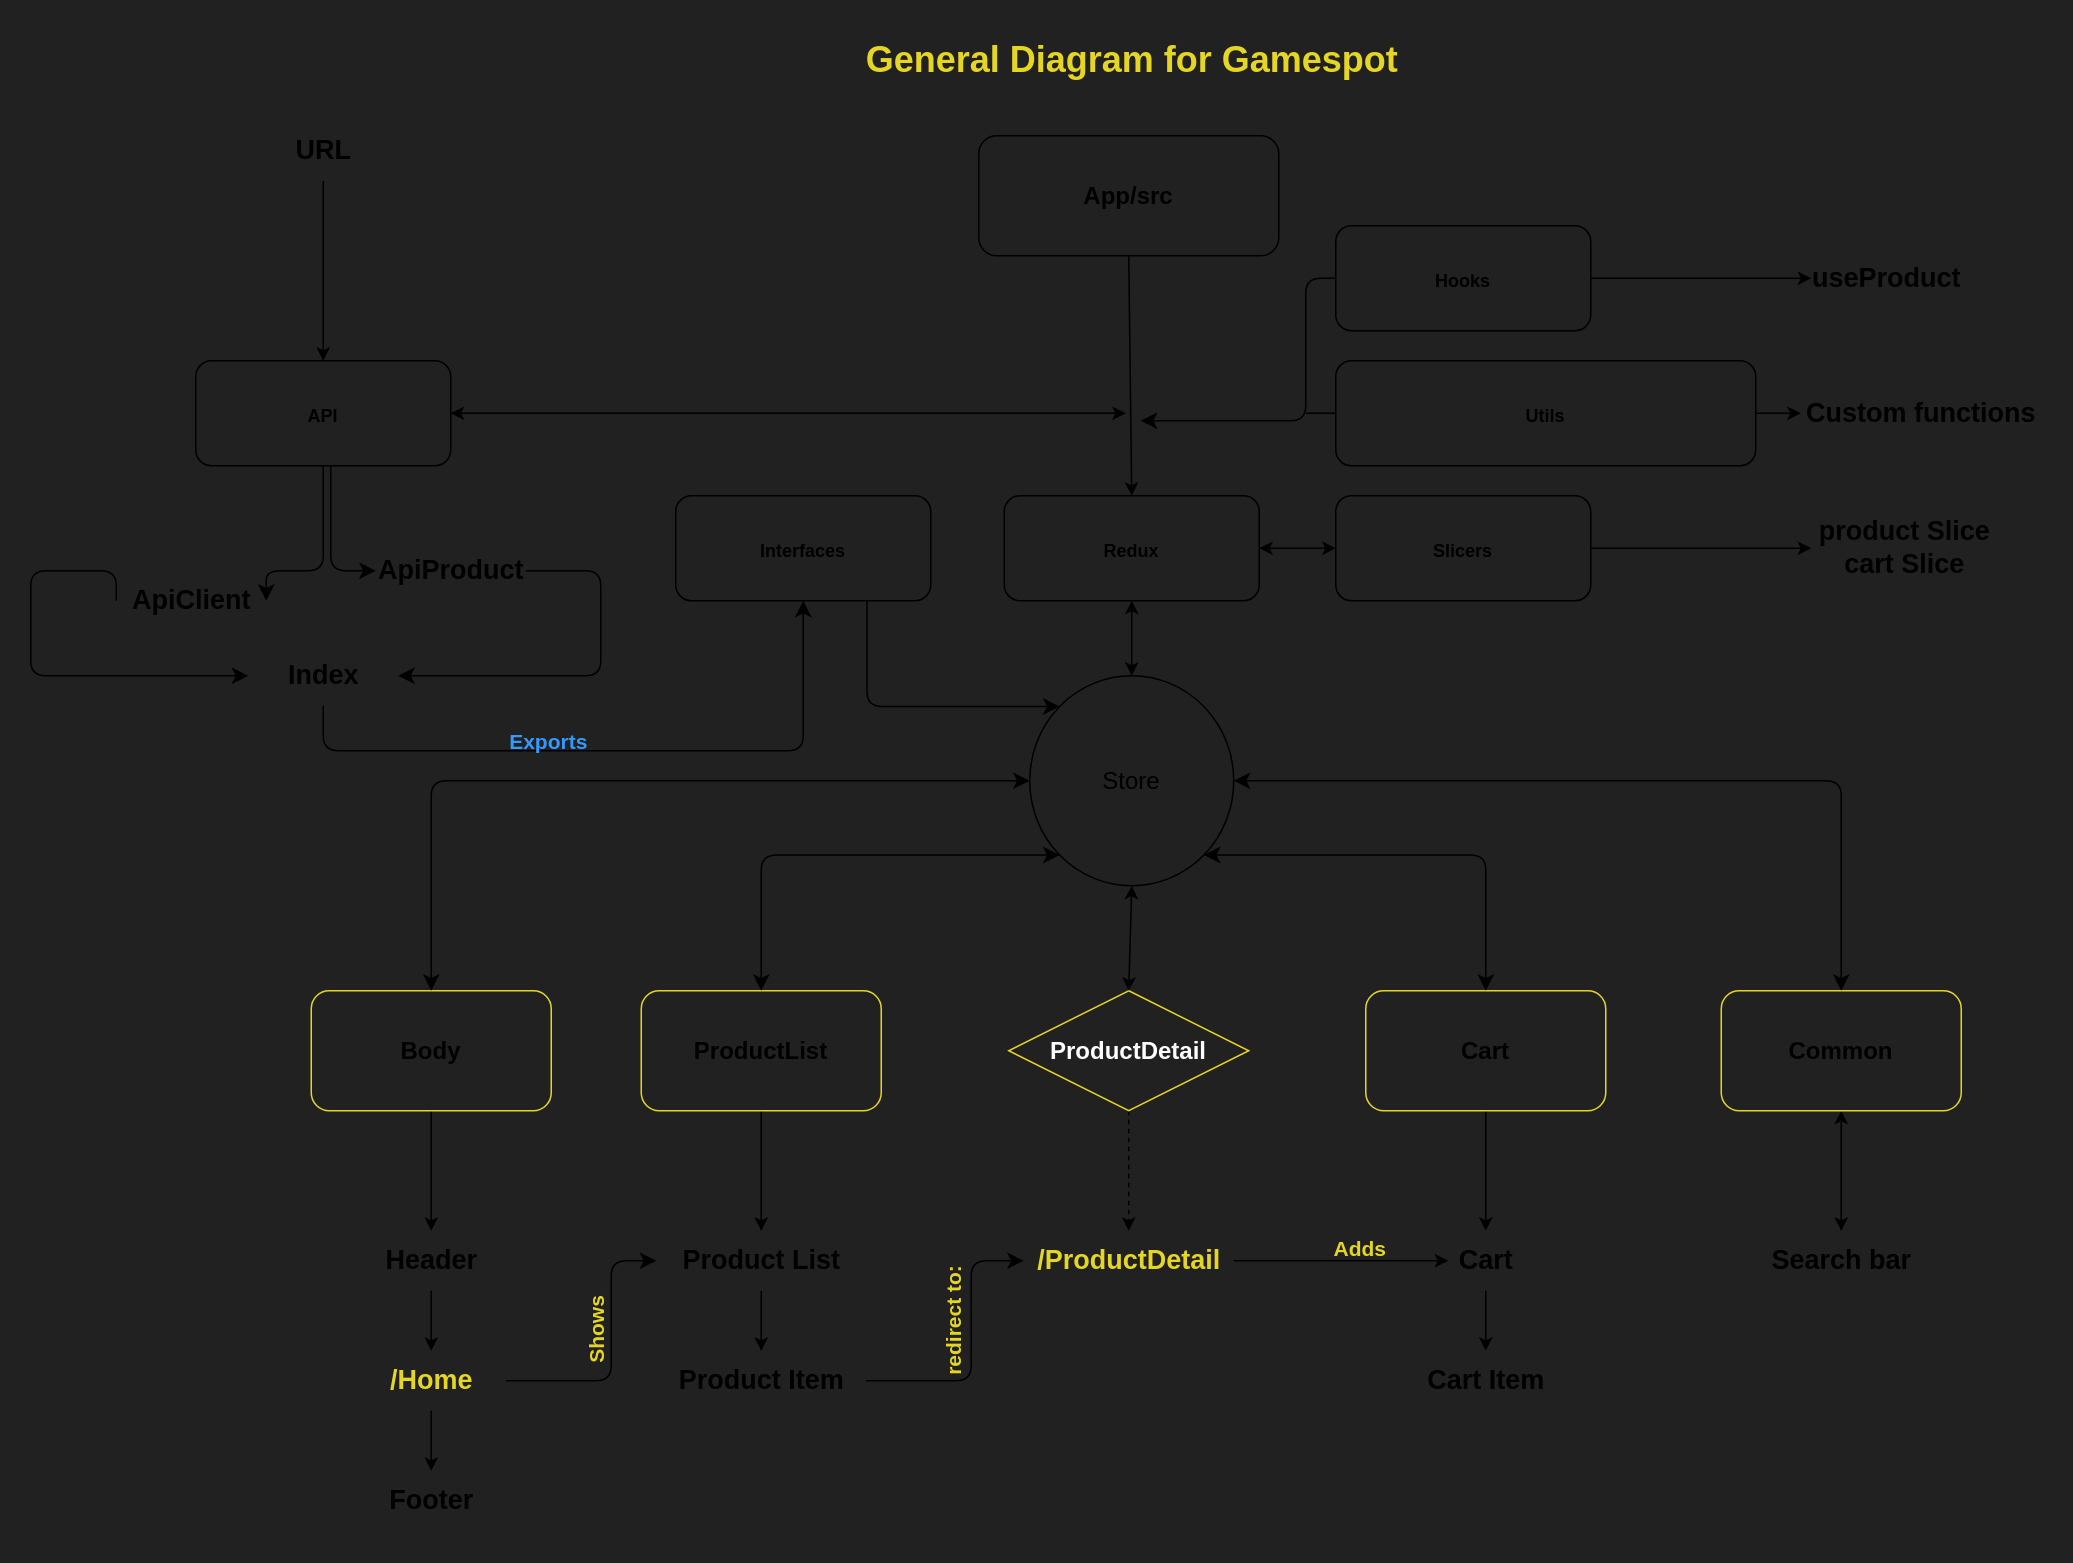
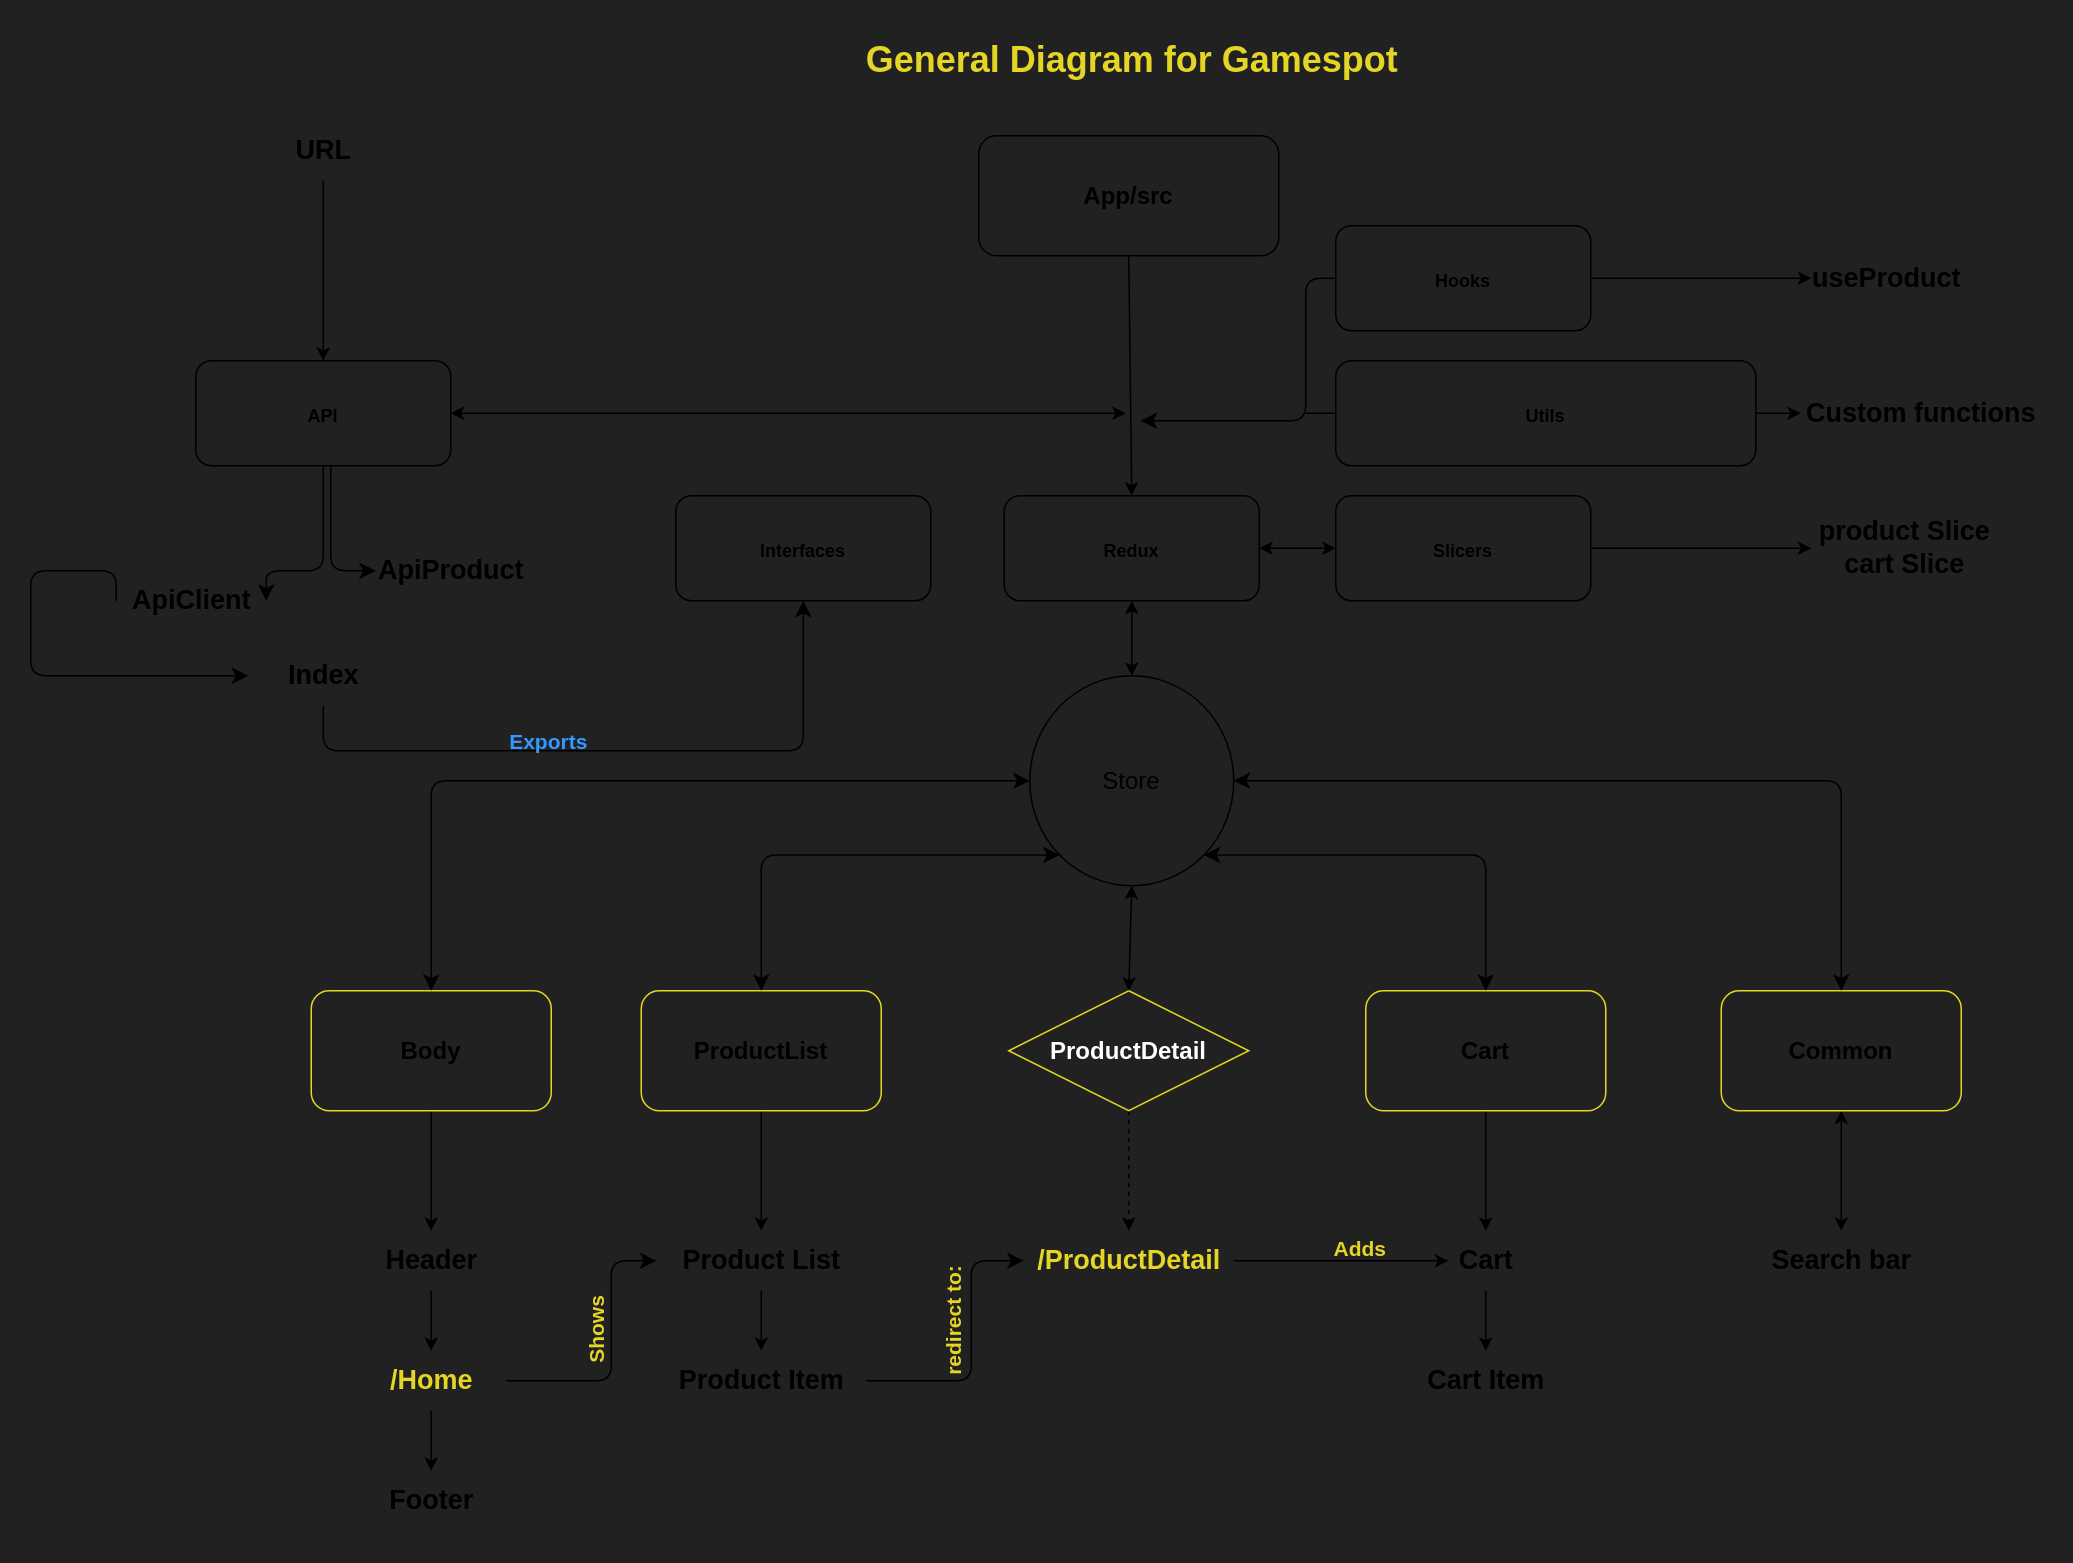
- <mxCell id="55" value="" style="edgeStyle=segmentEdgeStyle;endArrow=none;html=1;endSize=8;startSize=8;fontSize=14;fontColor=#3399FF;rounded=1;strokeColor=default;startArrow=classic;startFill=1;endFill=0;exitX=1;exitY=0.5;exitDx=0;exitDy=0;entryX=1;entryY=0.5;entryDx=0;entryDy=0;" edge="1" parent="1" source="51" target="50"><mxGeometry width="50" height="50" relative="1" as="geometry"><mxPoint x="316.93" y="450.067" as="sourcePoint" /><mxPoint x="288.93" y="400" as="targetPoint" /><Array as="points"><mxPoint x="400" y="450" /><mxPoint x="400" y="380" /></Array></mxGeometry></mxCell>
- <mxCell id="59" value="" style="edgeStyle=segmentEdgeStyle;endArrow=none;html=1;endSize=8;startSize=8;fontSize=14;fontColor=#3399FF;rounded=1;strokeColor=default;startArrow=classic;startFill=1;endFill=0;entryX=0.75;entryY=1;entryDx=0;entryDy=0;exitX=0;exitY=0;exitDx=0;exitDy=0;" edge="1" parent="1" source="3" target="44"><mxGeometry width="50" height="50" relative="1" as="geometry"><mxPoint x="913.97" y="410" as="sourcePoint" /><mxPoint x="593.97" y="480" as="targetPoint" /><Array as="points"><mxPoint x="577" y="471" /></Array></mxGeometry></mxCell>
